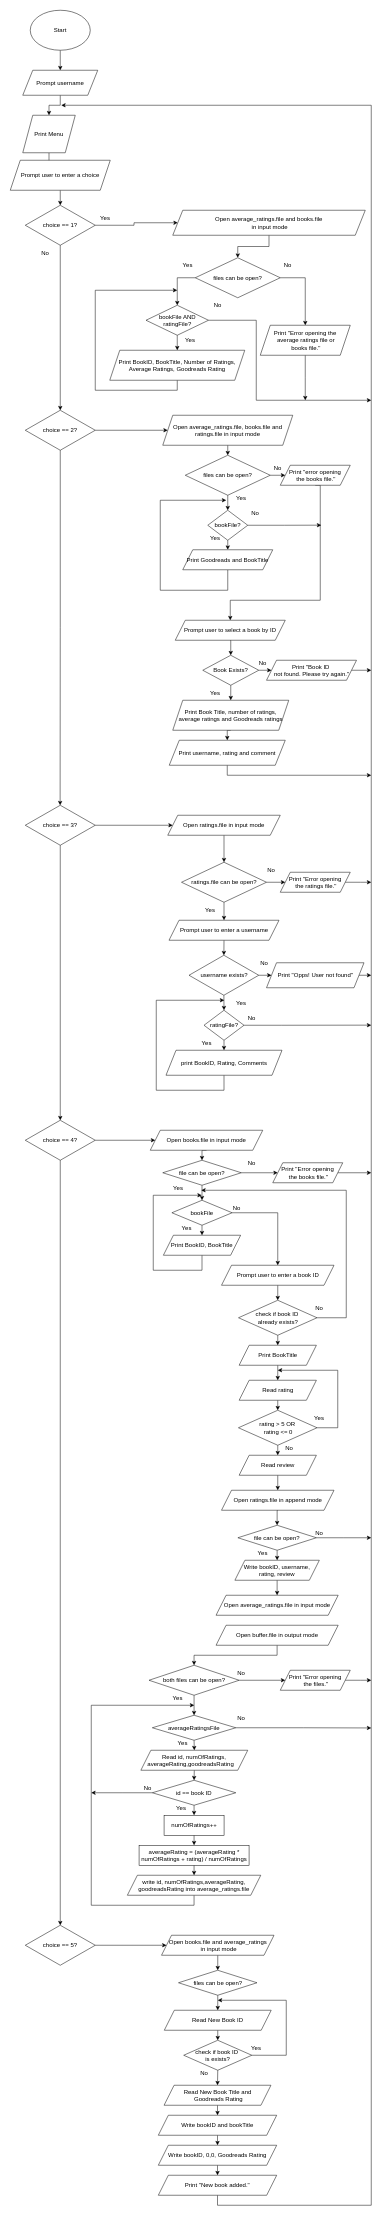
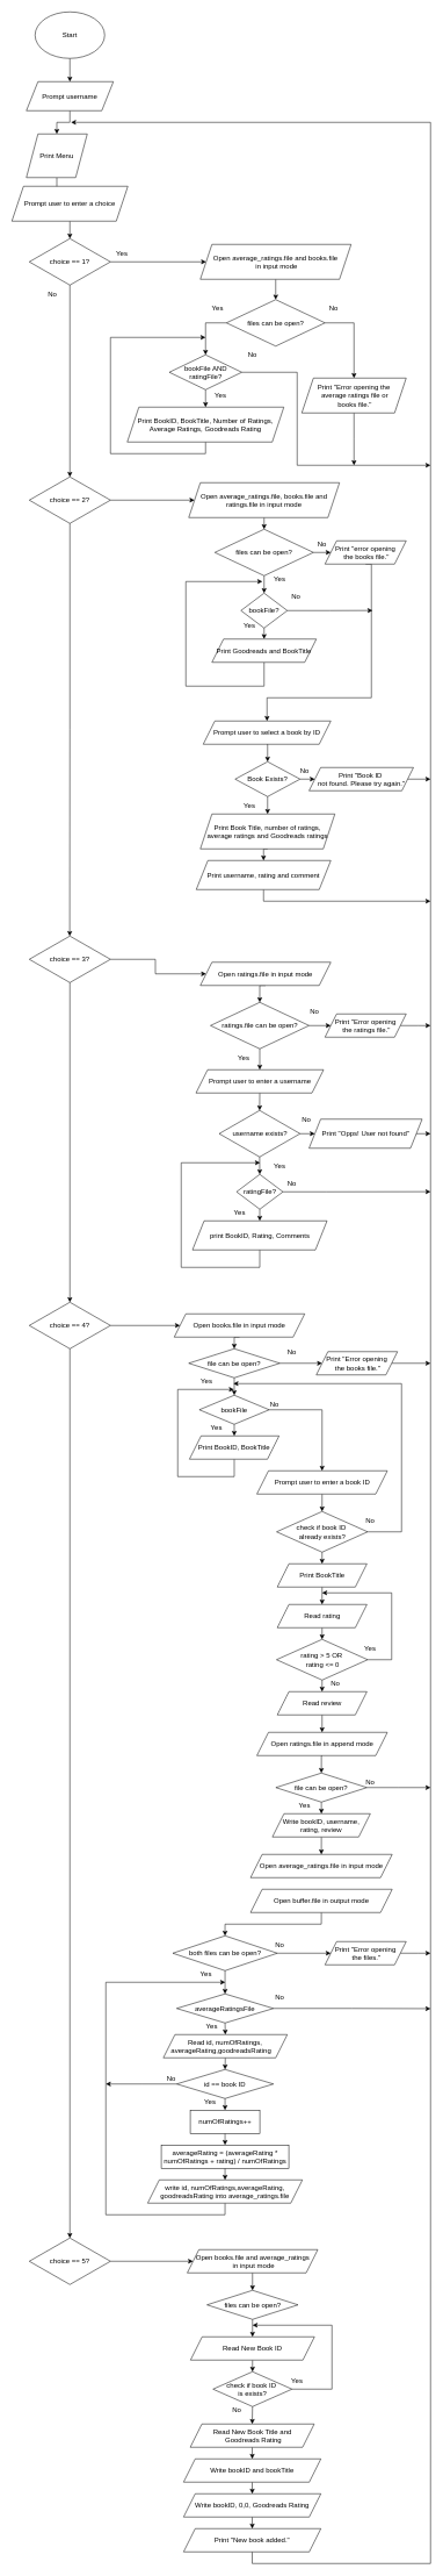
- <mxCell id="14" value="&lt;div&gt;Open average_ratings.file and books.file&lt;/div&gt;&lt;div&gt;&amp;nbsp;in input mode&lt;/div&gt;" style="shape=parallelogram;perimeter=parallelogramPerimeter;whiteSpace=wrap;html=1;fixedSize=1;" parent="1" vertex="1"><mxGeometry x="345" y="420" width="385" height="50" as="geometry" /></mxCell>
+ <mxCell id="14" value="&lt;div&gt;Open average_ratings.file and books.file&lt;/div&gt;&lt;div&gt;&amp;nbsp;in input mode&lt;/div&gt;" style="shape=parallelogram;perimeter=parallelogramPerimeter;whiteSpace=wrap;html=1;fixedSize=1;" parent="1" vertex="1"><mxGeometry x="345" y="420" width="260" height="60" as="geometry" /></mxCell>
- <mxCell id="67" value="&lt;div&gt;Open ratings.file in input mode&lt;/div&gt;" style="shape=parallelogram;perimeter=parallelogramPerimeter;whiteSpace=wrap;html=1;fixedSize=1;" vertex="1" parent="1"><mxGeometry x="335" y="1630" width="225" height="40" as="geometry" /></mxCell>
+ <mxCell id="67" value="&lt;div&gt;Open ratings.file in input mode&lt;/div&gt;" style="shape=parallelogram;perimeter=parallelogramPerimeter;whiteSpace=wrap;html=1;fixedSize=1;" vertex="1" parent="1"><mxGeometry x="345" y="1655" width="225" height="40" as="geometry" /></mxCell>
